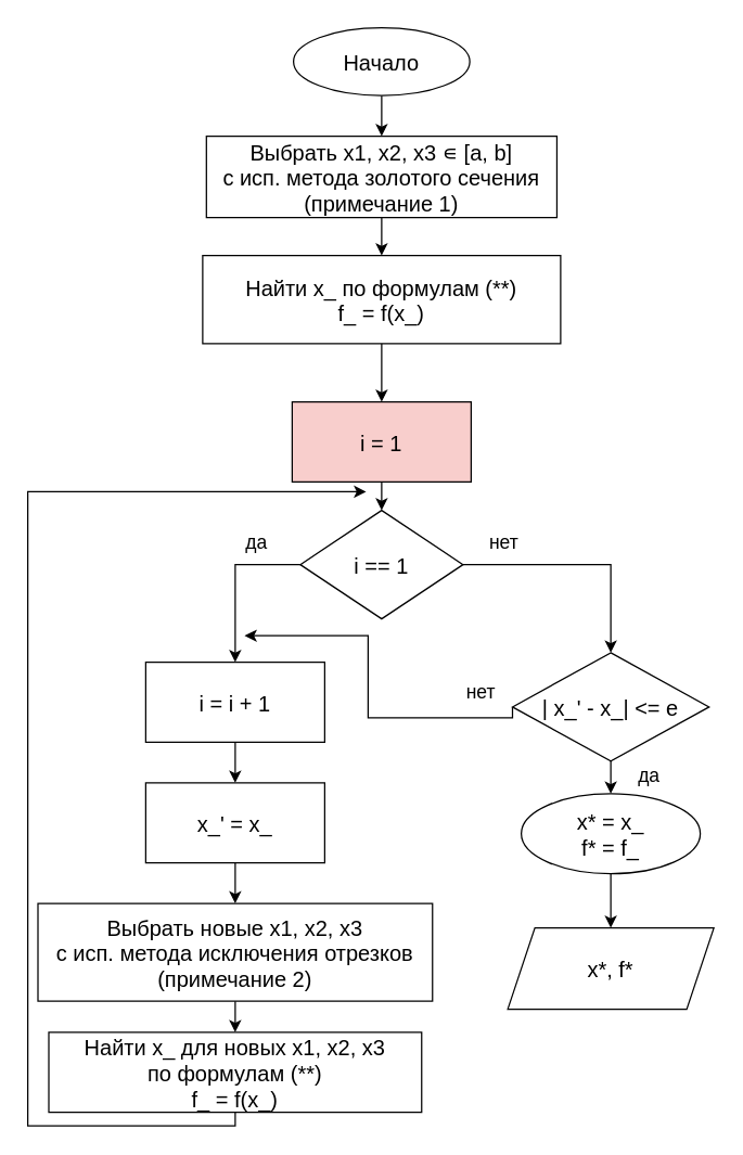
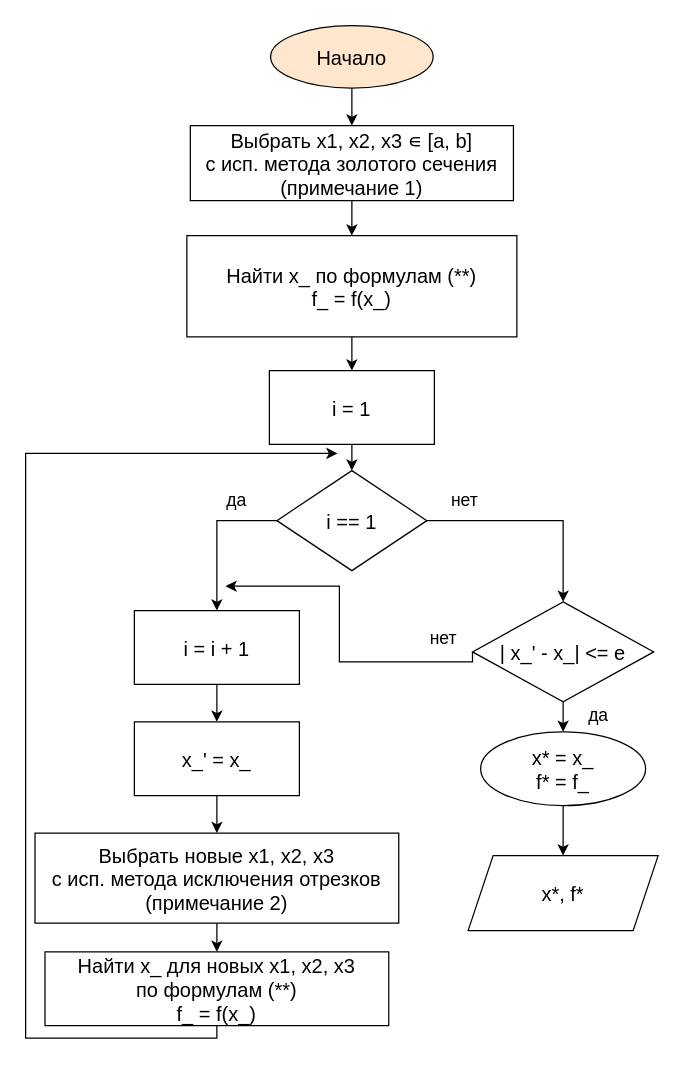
- <mxCell id="3" value="Начало" style="ellipse;fontSize=16;" parent="1" vertex="1"><mxGeometry x="216" y="20" width="130" height="50" as="geometry" /></mxCell>
+ <mxCell id="3" value="Начало" style="ellipse;fontSize=16;fillColor=#ffe6cc;" parent="1" vertex="1"><mxGeometry x="216" y="20" width="130" height="50" as="geometry" /></mxCell>
- <mxCell id="7" value="Найти x_ по формулам (**)&#10;f_ = f(x_)" style="rounded=0;fontSize=16;" parent="1" vertex="1"><mxGeometry x="149" y="188" width="264" height="65" as="geometry" /></mxCell>
+ <mxCell id="7" value="Найти x_ по формулам (**)&#10;f_ = f(x_)" style="rounded=0;fontSize=16;" parent="1" vertex="1"><mxGeometry x="149" y="188" width="264" height="81" as="geometry" /></mxCell>
- <mxCell id="13" value="i = 1" style="rounded=0;fontSize=16;fillColor=#f8cecc;" vertex="1" parent="1"><mxGeometry x="215" y="296" width="132" height="59" as="geometry" /></mxCell>
+ <mxCell id="13" value="i = 1" style="rounded=0;fontSize=16;" vertex="1" parent="1"><mxGeometry x="215" y="296" width="132" height="59" as="geometry" /></mxCell>
